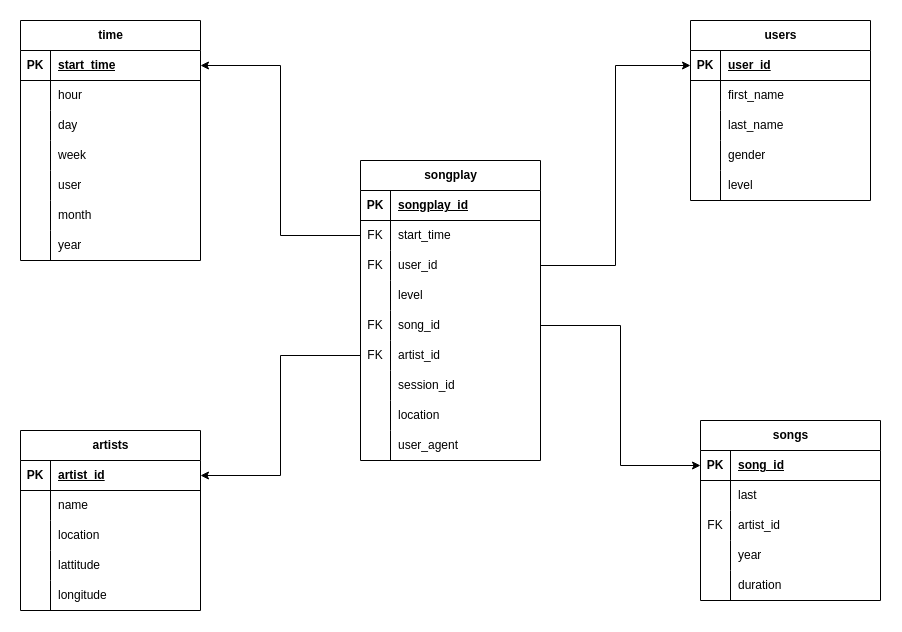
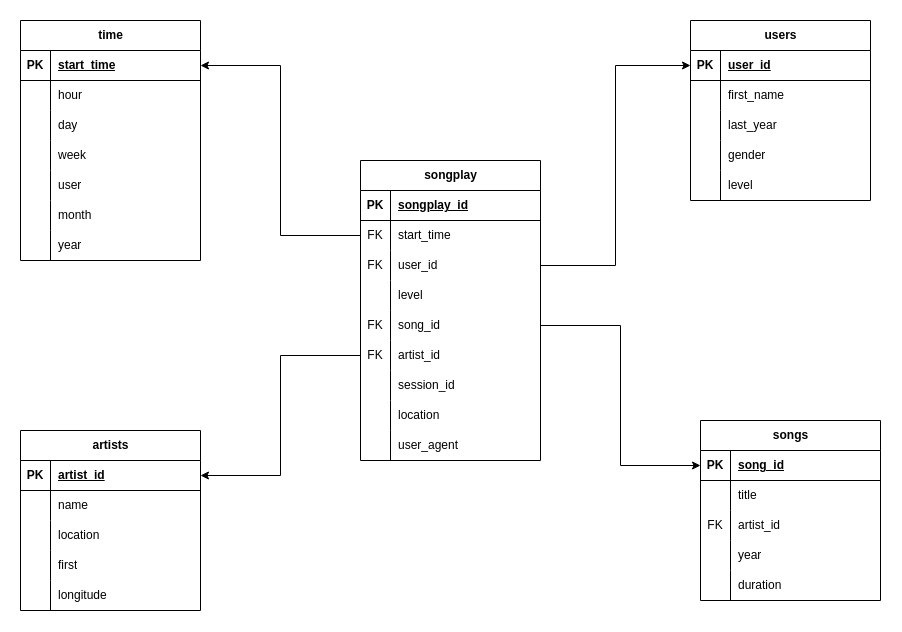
- <mxCell id="39" value="last_name" style="shape=partialRectangle;connectable=0;fillColor=none;top=0;left=0;bottom=0;right=0;align=left;spacingLeft=6;overflow=hidden;whiteSpace=wrap;html=1;" vertex="1" parent="37"><mxGeometry x="30" width="150" height="30" as="geometry"><mxRectangle width="150" height="30" as="alternateBounds" /></mxGeometry></mxCell>
+ <mxCell id="39" value="last_year" style="shape=partialRectangle;connectable=0;fillColor=none;top=0;left=0;bottom=0;right=0;align=left;spacingLeft=6;overflow=hidden;whiteSpace=wrap;html=1;" vertex="1" parent="37"><mxGeometry x="30" width="150" height="30" as="geometry"><mxRectangle width="150" height="30" as="alternateBounds" /></mxGeometry></mxCell>
- <mxCell id="52" value="last" style="shape=partialRectangle;connectable=0;fillColor=none;top=0;left=0;bottom=0;right=0;align=left;spacingLeft=6;overflow=hidden;whiteSpace=wrap;html=1;" vertex="1" parent="50"><mxGeometry x="30" width="150" height="30" as="geometry"><mxRectangle width="150" height="30" as="alternateBounds" /></mxGeometry></mxCell>
+ <mxCell id="52" value="title" style="shape=partialRectangle;connectable=0;fillColor=none;top=0;left=0;bottom=0;right=0;align=left;spacingLeft=6;overflow=hidden;whiteSpace=wrap;html=1;" vertex="1" parent="50"><mxGeometry x="30" width="150" height="30" as="geometry"><mxRectangle width="150" height="30" as="alternateBounds" /></mxGeometry></mxCell>
- <mxCell id="74" value="lattitude" style="shape=partialRectangle;connectable=0;fillColor=none;top=0;left=0;bottom=0;right=0;align=left;spacingLeft=6;overflow=hidden;whiteSpace=wrap;html=1;" vertex="1" parent="72"><mxGeometry x="30" width="150" height="30" as="geometry"><mxRectangle width="150" height="30" as="alternateBounds" /></mxGeometry></mxCell>
+ <mxCell id="74" value="first" style="shape=partialRectangle;connectable=0;fillColor=none;top=0;left=0;bottom=0;right=0;align=left;spacingLeft=6;overflow=hidden;whiteSpace=wrap;html=1;" vertex="1" parent="72"><mxGeometry x="30" width="150" height="30" as="geometry"><mxRectangle width="150" height="30" as="alternateBounds" /></mxGeometry></mxCell>
